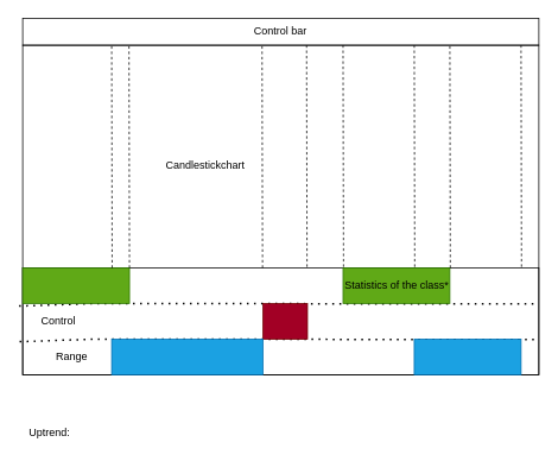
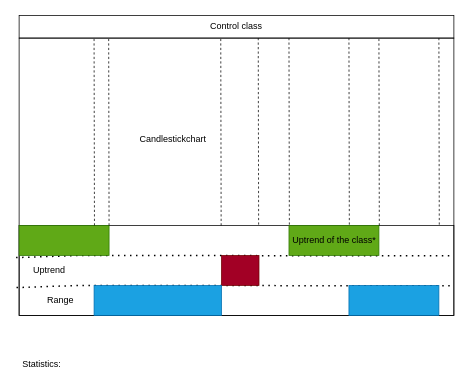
- <mxCell id="22" value="Control bar" style="rounded=0;whiteSpace=wrap;html=1;glass=0;fillColor=none;gradientColor=none;" vertex="1" parent="1"><mxGeometry x="25" y="20" width="580" height="30" as="geometry" /></mxCell>
+ <mxCell id="22" value="Control class" style="rounded=0;whiteSpace=wrap;html=1;glass=0;fillColor=none;gradientColor=none;" vertex="1" parent="1"><mxGeometry x="25" y="20" width="580" height="30" as="geometry" /></mxCell>
- <mxCell id="23" value="Statistics of the class*" style="text;html=1;align=center;verticalAlign=middle;resizable=0;points=[];autosize=1;strokeColor=none;fillColor=none;" vertex="1" parent="1"><mxGeometry x="380" y="310" width="130" height="20" as="geometry" /></mxCell>
+ <mxCell id="23" value="Uptrend of the class*" style="text;html=1;align=center;verticalAlign=middle;resizable=0;points=[];autosize=1;strokeColor=none;fillColor=none;" vertex="1" parent="1"><mxGeometry x="380" y="310" width="130" height="20" as="geometry" /></mxCell>
- <mxCell id="11" value="Control" style="text;html=1;align=center;verticalAlign=middle;resizable=0;points=[];autosize=1;strokeColor=none;fillColor=none;" vertex="1" parent="1"><mxGeometry x="35" y="350" width="60" height="20" as="geometry" /></mxCell>
+ <mxCell id="11" value="Uptrend" style="text;html=1;align=center;verticalAlign=middle;resizable=0;points=[];autosize=1;strokeColor=none;fillColor=none;" vertex="1" parent="1"><mxGeometry x="35" y="350" width="60" height="20" as="geometry" /></mxCell>
- <mxCell id="24" value="Uptrend:" style="text;html=1;align=center;verticalAlign=middle;resizable=0;points=[];autosize=1;strokeColor=none;fillColor=none;" vertex="1" parent="1"><mxGeometry x="20" y="475" width="70" height="20" as="geometry" /></mxCell>
+ <mxCell id="24" value="Statistics:" style="text;html=1;align=center;verticalAlign=middle;resizable=0;points=[];autosize=1;strokeColor=none;fillColor=none;" vertex="1" parent="1"><mxGeometry x="20" y="475" width="70" height="20" as="geometry" /></mxCell>
